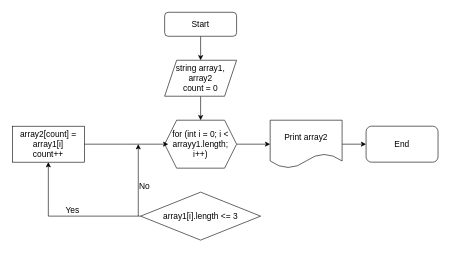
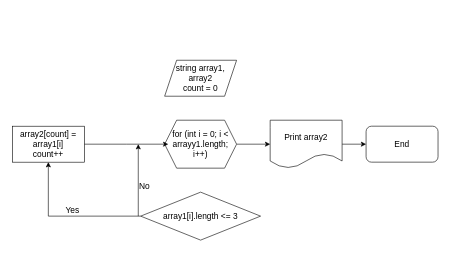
- <mxCell id="3" value="&lt;font style=&quot;font-size: 14px;&quot;&gt;Start&lt;/font&gt;" style="rounded=1;whiteSpace=wrap;html=1;" vertex="1" parent="1"><mxGeometry x="274" y="20" width="120" height="40" as="geometry" /></mxCell>
- <mxCell id="2" value="" style="edgeStyle=orthogonalEdgeStyle;rounded=0;orthogonalLoop=1;jettySize=auto;html=1;fontSize=14;" edge="1" parent="1" source="3" target="5"><mxGeometry relative="1" as="geometry" /></mxCell>
- <mxCell id="4" value="" style="edgeStyle=orthogonalEdgeStyle;rounded=0;orthogonalLoop=1;jettySize=auto;html=1;fontSize=14;" edge="1" parent="1" source="5" target="7"><mxGeometry relative="1" as="geometry" /></mxCell>
